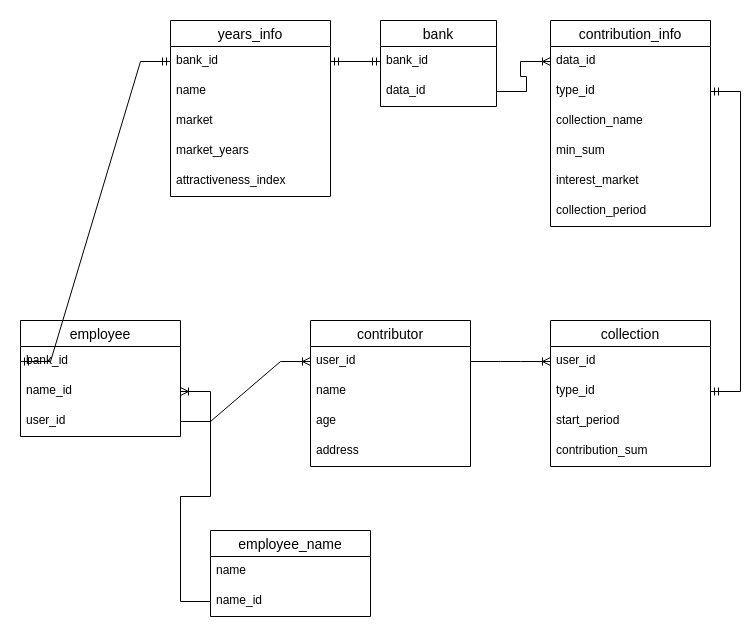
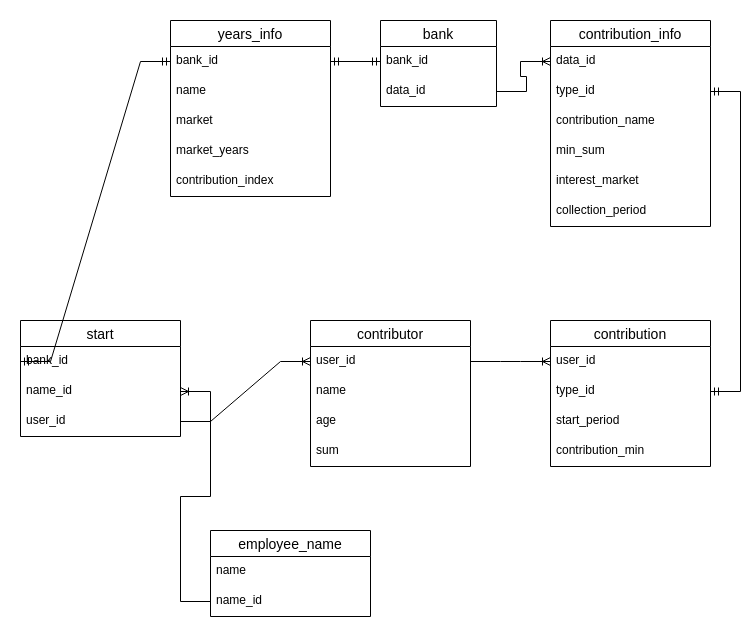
- <mxCell id="14" value="collection_name" style="text;strokeColor=none;fillColor=none;spacingLeft=4;spacingRight=4;overflow=hidden;rotatable=0;points=[[0,0.5],[1,0.5]];portConstraint=eastwest;fontSize=12;" vertex="1" parent="11"><mxGeometry y="86" width="160" height="30" as="geometry" /></mxCell>
+ <mxCell id="14" value="contribution_name" style="text;strokeColor=none;fillColor=none;spacingLeft=4;spacingRight=4;overflow=hidden;rotatable=0;points=[[0,0.5],[1,0.5]];portConstraint=eastwest;fontSize=12;" vertex="1" parent="11"><mxGeometry y="86" width="160" height="30" as="geometry" /></mxCell>
- <mxCell id="7" value="attractiveness_index" style="text;strokeColor=none;fillColor=none;spacingLeft=4;spacingRight=4;overflow=hidden;rotatable=0;points=[[0,0.5],[1,0.5]];portConstraint=eastwest;fontSize=12;" vertex="1" parent="2"><mxGeometry y="146" width="160" height="30" as="geometry" /></mxCell>
+ <mxCell id="7" value="contribution_index" style="text;strokeColor=none;fillColor=none;spacingLeft=4;spacingRight=4;overflow=hidden;rotatable=0;points=[[0,0.5],[1,0.5]];portConstraint=eastwest;fontSize=12;" vertex="1" parent="2"><mxGeometry y="146" width="160" height="30" as="geometry" /></mxCell>
- <mxCell id="31" value="employee" style="swimlane;fontStyle=0;childLayout=stackLayout;horizontal=1;startSize=26;horizontalStack=0;resizeParent=1;resizeParentMax=0;resizeLast=0;collapsible=1;marginBottom=0;align=center;fontSize=14;" vertex="1" parent="1"><mxGeometry x="20" y="320" width="160" height="116" as="geometry" /></mxCell>
+ <mxCell id="31" value="start" style="swimlane;fontStyle=0;childLayout=stackLayout;horizontal=1;startSize=26;horizontalStack=0;resizeParent=1;resizeParentMax=0;resizeLast=0;collapsible=1;marginBottom=0;align=center;fontSize=14;" vertex="1" parent="1"><mxGeometry x="20" y="320" width="160" height="116" as="geometry" /></mxCell>
- <mxCell id="19" value="collection" style="swimlane;fontStyle=0;childLayout=stackLayout;horizontal=1;startSize=26;horizontalStack=0;resizeParent=1;resizeParentMax=0;resizeLast=0;collapsible=1;marginBottom=0;align=center;fontSize=14;" vertex="1" parent="1"><mxGeometry x="550" y="320" width="160" height="146" as="geometry" /></mxCell>
+ <mxCell id="19" value="contribution" style="swimlane;fontStyle=0;childLayout=stackLayout;horizontal=1;startSize=26;horizontalStack=0;resizeParent=1;resizeParentMax=0;resizeLast=0;collapsible=1;marginBottom=0;align=center;fontSize=14;" vertex="1" parent="1"><mxGeometry x="550" y="320" width="160" height="146" as="geometry" /></mxCell>
- <mxCell id="28" value="address" style="text;strokeColor=none;fillColor=none;spacingLeft=4;spacingRight=4;overflow=hidden;rotatable=0;points=[[0,0.5],[1,0.5]];portConstraint=eastwest;fontSize=12;" vertex="1" parent="24"><mxGeometry y="116" width="160" height="30" as="geometry" /></mxCell>
+ <mxCell id="28" value="sum" style="text;strokeColor=none;fillColor=none;spacingLeft=4;spacingRight=4;overflow=hidden;rotatable=0;points=[[0,0.5],[1,0.5]];portConstraint=eastwest;fontSize=12;" vertex="1" parent="24"><mxGeometry y="116" width="160" height="30" as="geometry" /></mxCell>
- <mxCell id="23" value="contribution_sum" style="text;strokeColor=none;fillColor=none;spacingLeft=4;spacingRight=4;overflow=hidden;rotatable=0;points=[[0,0.5],[1,0.5]];portConstraint=eastwest;fontSize=12;" vertex="1" parent="19"><mxGeometry y="116" width="160" height="30" as="geometry" /></mxCell>
+ <mxCell id="23" value="contribution_min" style="text;strokeColor=none;fillColor=none;spacingLeft=4;spacingRight=4;overflow=hidden;rotatable=0;points=[[0,0.5],[1,0.5]];portConstraint=eastwest;fontSize=12;" vertex="1" parent="19"><mxGeometry y="116" width="160" height="30" as="geometry" /></mxCell>
